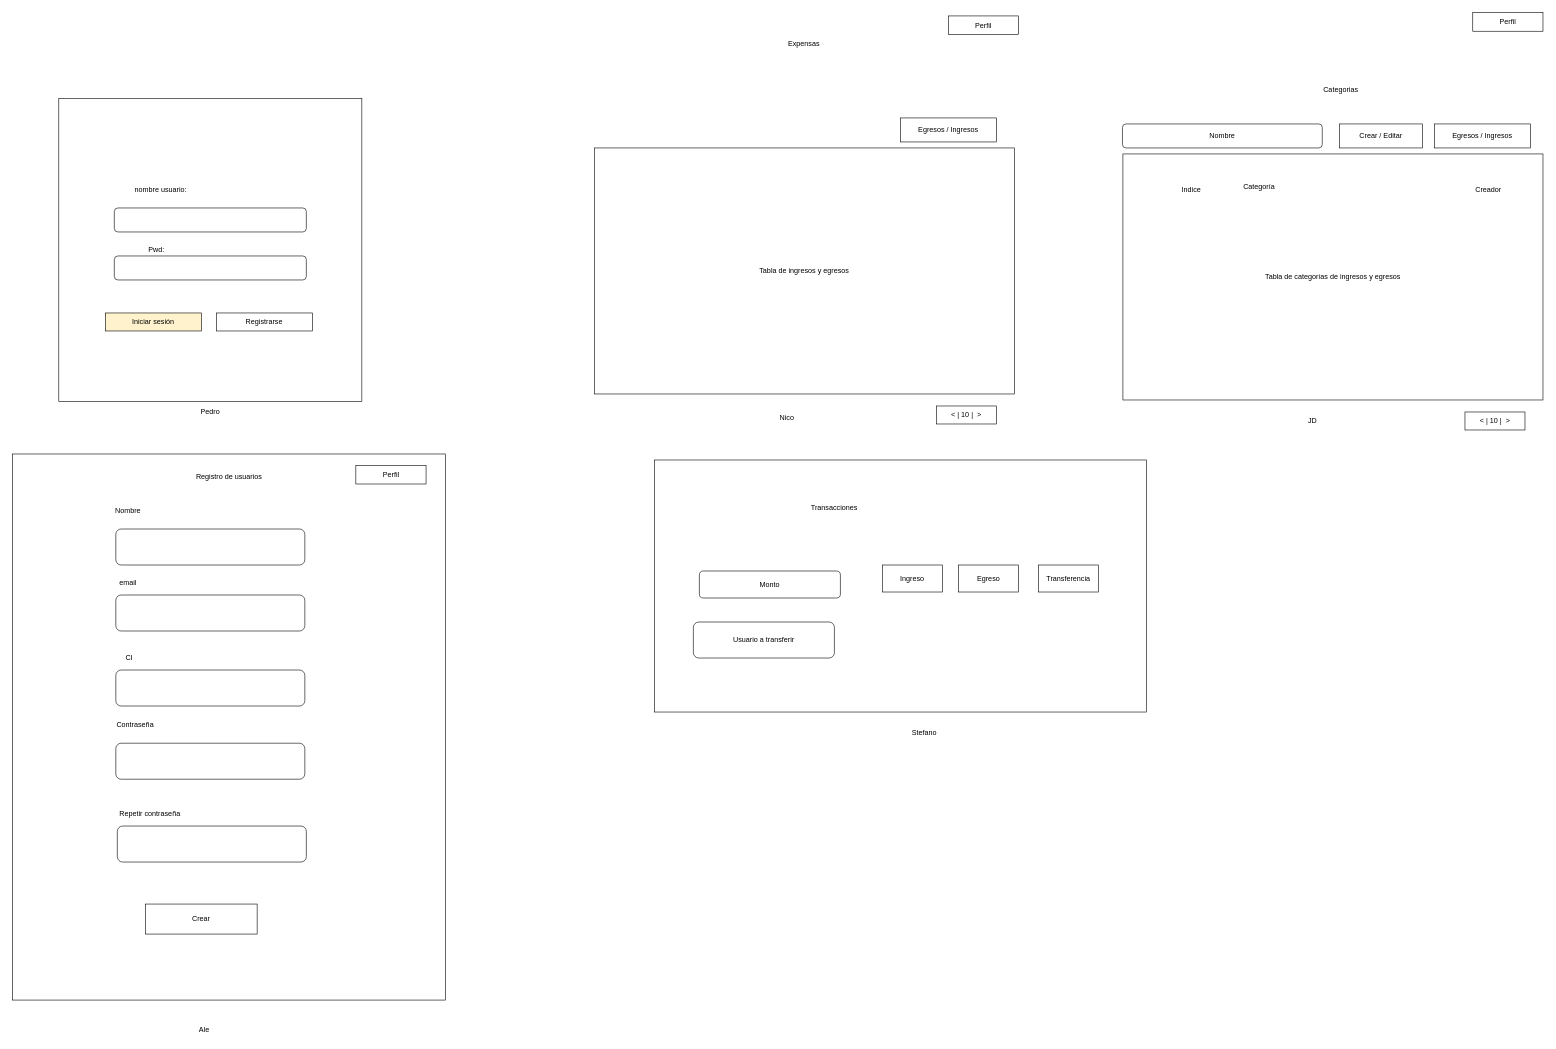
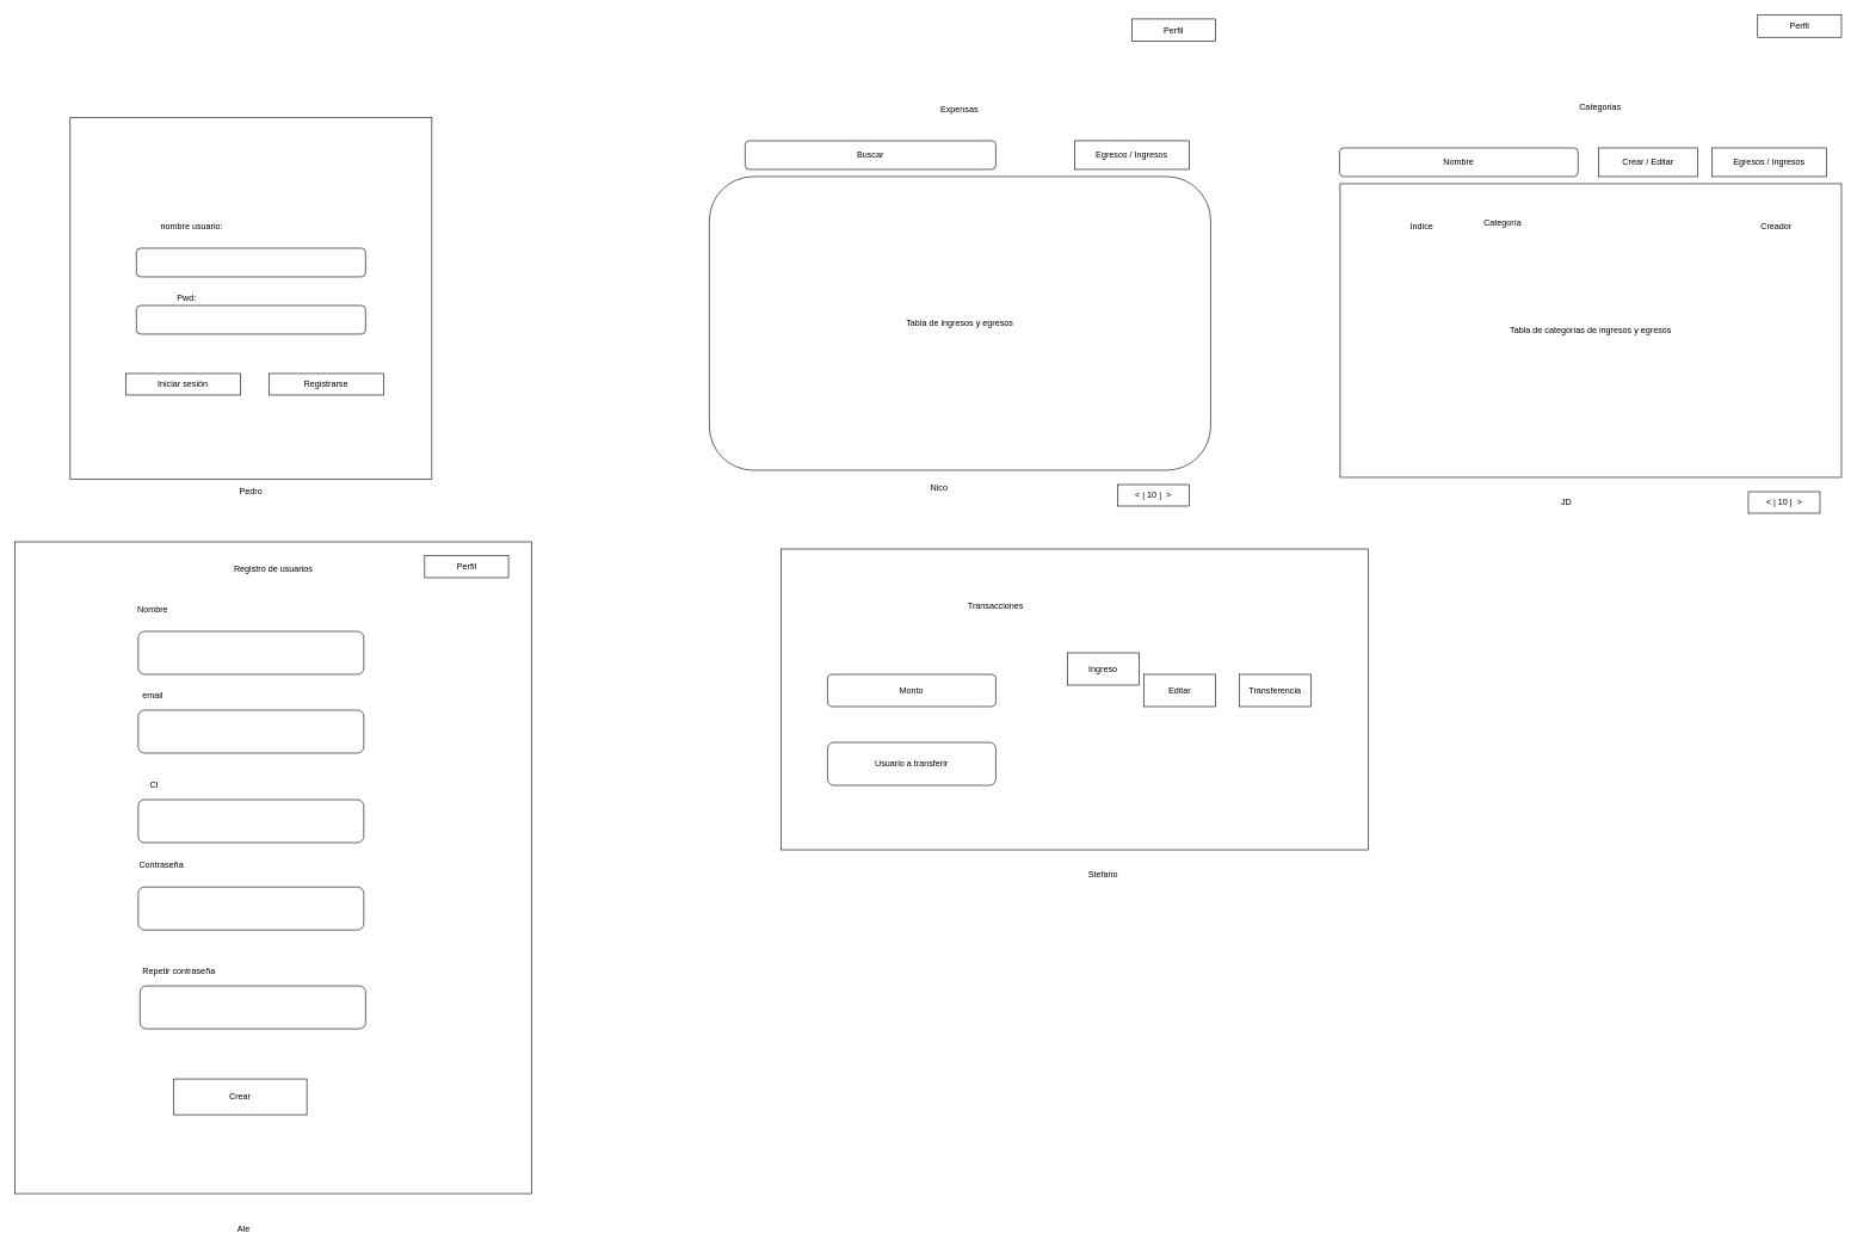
- <mxCell id="20" value="Expensas" style="text;html=1;resizable=0;points=[];autosize=1;align=left;verticalAlign=top;spacingTop=-4;" vertex="1" parent="1"><mxGeometry x="1311" y="63" width="70" height="20" as="geometry" /></mxCell>
+ <mxCell id="20" value="Expensas" style="text;html=1;resizable=0;points=[];autosize=1;align=left;verticalAlign=top;spacingTop=-4;" vertex="1" parent="1"><mxGeometry x="1311" y="143" width="70" height="20" as="geometry" /></mxCell>
+ <mxCell id="13" value="Buscar" style="rounded=1;whiteSpace=wrap;html=1;" vertex="1" parent="1"><mxGeometry x="1040" y="196" width="350" height="40" as="geometry" /></mxCell>
- <mxCell id="11" value="Tabla de ingresos y egresos" style="rounded=0;whiteSpace=wrap;html=1;" vertex="1" parent="1"><mxGeometry x="990" y="246" width="700" height="410" as="geometry" /></mxCell>
+ <mxCell id="11" value="Tabla de ingresos y egresos" style="whiteSpace=wrap;html=1;rounded=1;" vertex="1" parent="1"><mxGeometry x="990" y="246" width="700" height="410" as="geometry" /></mxCell>
- <mxCell id="9" value="Iniciar sesión" style="rounded=0;whiteSpace=wrap;html=1;fillColor=#fff2cc;" vertex="1" parent="1"><mxGeometry x="175" y="521" width="160" height="30" as="geometry" /></mxCell>
+ <mxCell id="9" value="Iniciar sesión" style="rounded=0;whiteSpace=wrap;html=1;" vertex="1" parent="1"><mxGeometry x="175" y="521" width="160" height="30" as="geometry" /></mxCell>
- <mxCell id="10" value="Registrarse" style="rounded=0;whiteSpace=wrap;html=1;" vertex="1" parent="1"><mxGeometry x="360" y="521" width="160" height="30" as="geometry" /></mxCell>
+ <mxCell id="10" value="Registrarse" style="rounded=0;whiteSpace=wrap;html=1;" vertex="1" parent="1"><mxGeometry x="375" y="521" width="160" height="30" as="geometry" /></mxCell>
- <mxCell id="50" value="Nico" style="text;html=1;strokeColor=none;fillColor=none;align=center;verticalAlign=middle;whiteSpace=wrap;rounded=0;" vertex="1" parent="1"><mxGeometry x="1291" y="686" width="40" height="20" as="geometry" /></mxCell>
+ <mxCell id="50" value="Nico" style="text;html=1;strokeColor=none;fillColor=none;align=center;verticalAlign=middle;whiteSpace=wrap;rounded=0;" vertex="1" parent="1"><mxGeometry x="1291" y="671" width="40" height="20" as="geometry" /></mxCell>
- <mxCell id="42" value="Ingreso" style="rounded=0;whiteSpace=wrap;html=1;" vertex="1" parent="1"><mxGeometry x="1470" y="941" width="100" height="45" as="geometry" /></mxCell>
+ <mxCell id="42" value="Ingreso" style="rounded=0;whiteSpace=wrap;html=1;" vertex="1" parent="1"><mxGeometry x="1490" y="911" width="100" height="45" as="geometry" /></mxCell>
- <mxCell id="44" value="Egreso" style="rounded=0;whiteSpace=wrap;html=1;" vertex="1" parent="1"><mxGeometry x="1597" y="941" width="100" height="45" as="geometry" /></mxCell>
+ <mxCell id="44" value="Editar" style="rounded=0;whiteSpace=wrap;html=1;" vertex="1" parent="1"><mxGeometry x="1597" y="941" width="100" height="45" as="geometry" /></mxCell>
- <mxCell id="41" value="Monto" style="rounded=1;whiteSpace=wrap;html=1;" vertex="1" parent="1"><mxGeometry x="1165" y="951" width="235" height="45" as="geometry" /></mxCell>
+ <mxCell id="41" value="Monto" style="rounded=1;whiteSpace=wrap;html=1;" vertex="1" parent="1"><mxGeometry x="1155" y="941" width="235" height="45" as="geometry" /></mxCell>
